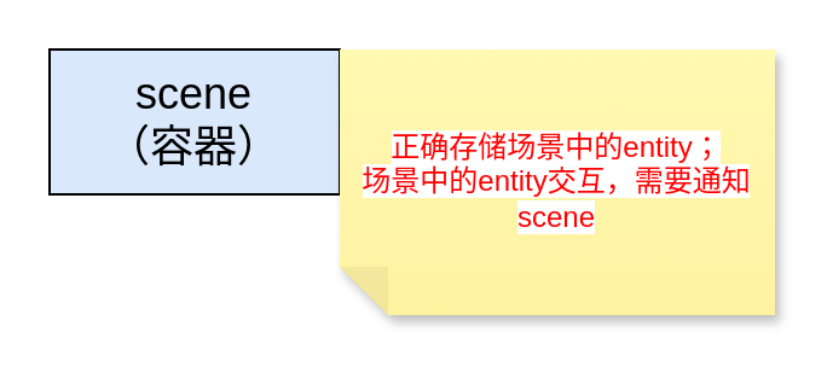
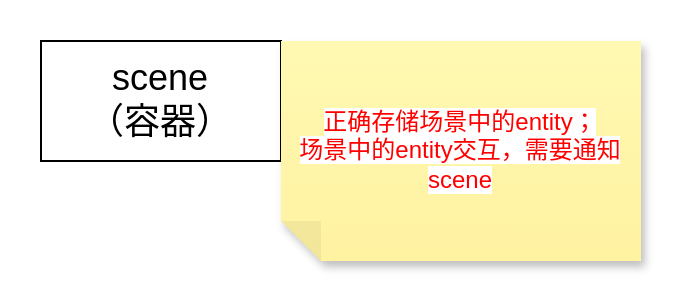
- <mxCell id="2" value="&lt;font style=&quot;font-size: 18px;&quot;&gt;scene&lt;/font&gt;&lt;div&gt;&lt;font style=&quot;font-size: 18px;&quot;&gt;（容器）&lt;/font&gt;&lt;/div&gt;" style="rounded=0;whiteSpace=wrap;html=1;fillColor=#dae8fc;" vertex="1" parent="1"><mxGeometry x="20" y="20" width="120" height="60" as="geometry" /></mxCell>
+ <mxCell id="2" value="&lt;font style=&quot;font-size: 18px;&quot;&gt;scene&lt;/font&gt;&lt;div&gt;&lt;font style=&quot;font-size: 18px;&quot;&gt;（容器）&lt;/font&gt;&lt;/div&gt;" style="rounded=0;whiteSpace=wrap;html=1;" vertex="1" parent="1"><mxGeometry x="20" y="20" width="120" height="60" as="geometry" /></mxCell>
